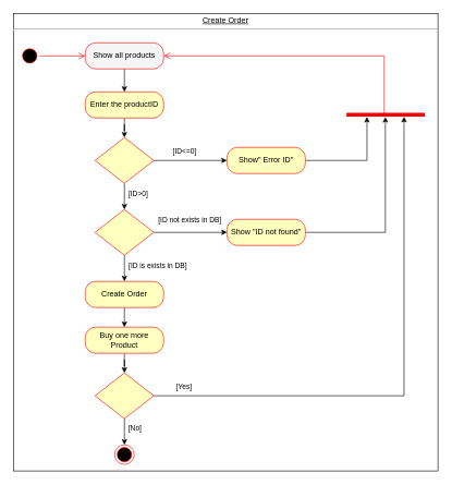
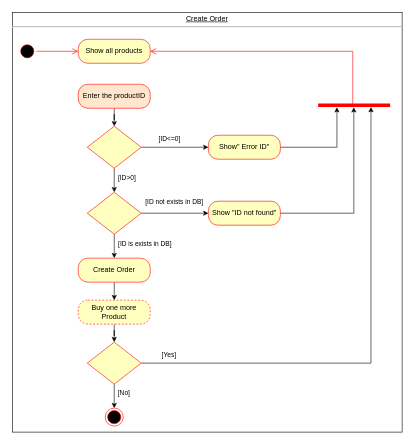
- <mxCell id="6" value="&lt;p class=&quot;MsoNormal&quot;&gt;Show all products&lt;/p&gt;" style="rounded=1;whiteSpace=wrap;html=1;arcSize=40;fontColor=#000000;fillColor=#f5f5f5;strokeColor=#ff0000;" vertex="1" parent="1"><mxGeometry x="130" y="65" width="120" height="40" as="geometry" /></mxCell>
+ <mxCell id="6" value="&lt;p class=&quot;MsoNormal&quot;&gt;Show all products&lt;/p&gt;" style="rounded=1;whiteSpace=wrap;html=1;arcSize=40;fontColor=#000000;fillColor=#ffffc0;strokeColor=#ff0000;" vertex="1" parent="1"><mxGeometry x="130" y="65" width="120" height="40" as="geometry" /></mxCell>
- <mxCell id="5" style="edgeStyle=orthogonalEdgeStyle;rounded=0;orthogonalLoop=1;jettySize=auto;html=1;exitX=0.5;exitY=1;exitDx=0;exitDy=0;entryX=0.5;entryY=0;entryDx=0;entryDy=0;" edge="1" parent="1" source="6" target="8"><mxGeometry relative="1" as="geometry" /></mxCell>
- <mxCell id="8" value="&lt;p class=&quot;MsoNormal&quot;&gt;Enter the productID&lt;/p&gt;" style="rounded=1;whiteSpace=wrap;html=1;arcSize=40;fontColor=#000000;fillColor=#ffffc0;strokeColor=#ff0000;" vertex="1" parent="1"><mxGeometry x="130" y="140" width="120" height="40" as="geometry" /></mxCell>
+ <mxCell id="8" value="&lt;p class=&quot;MsoNormal&quot;&gt;Enter the productID&lt;/p&gt;" style="rounded=1;whiteSpace=wrap;html=1;arcSize=40;fontColor=#000000;fillColor=#ffe6cc;strokeColor=#ff0000;" vertex="1" parent="1"><mxGeometry x="130" y="140" width="120" height="40" as="geometry" /></mxCell>
- <mxCell id="19" value="&lt;p class=&quot;MsoNormal&quot;&gt;Buy one more Product&lt;/p&gt;" style="rounded=1;whiteSpace=wrap;html=1;arcSize=40;fontColor=#000000;fillColor=#ffffc0;strokeColor=#ff0000;" vertex="1" parent="1"><mxGeometry x="130" y="500" width="120" height="40" as="geometry" /></mxCell>
+ <mxCell id="19" value="&lt;p class=&quot;MsoNormal&quot;&gt;Buy one more Product&lt;/p&gt;" style="rounded=1;whiteSpace=wrap;html=1;arcSize=40;fontColor=#000000;fillColor=#ffffc0;strokeColor=#ff0000;dashed=1;" vertex="1" parent="1"><mxGeometry x="130" y="500" width="120" height="40" as="geometry" /></mxCell>
